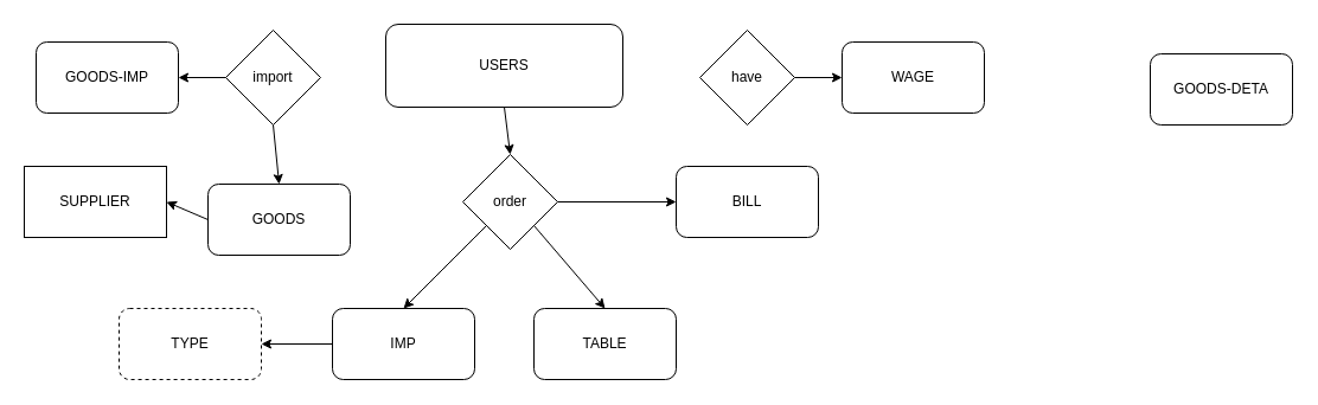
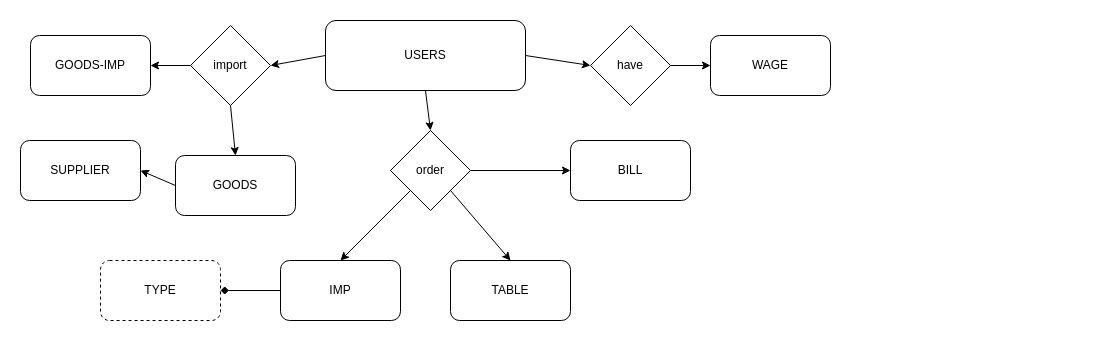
+ <mxCell id="15" value="" style="endArrow=classic;html=1;rounded=0;entryX=1;entryY=0.5;entryDx=0;entryDy=0;exitX=0;exitY=0.5;exitDx=0;exitDy=0;" edge="1" parent="1" source="2" target="10"><mxGeometry width="50" height="50" relative="1" as="geometry"><mxPoint x="430" y="290" as="sourcePoint" /><mxPoint x="480" y="240" as="targetPoint" /></mxGeometry></mxCell>
+ <mxCell id="19" value="" style="endArrow=classic;html=1;rounded=0;exitX=1;exitY=0.5;exitDx=0;exitDy=0;entryX=0;entryY=0.5;entryDx=0;entryDy=0;" edge="1" parent="1" source="2" target="6"><mxGeometry width="50" height="50" relative="1" as="geometry"><mxPoint x="530" y="90" as="sourcePoint" /><mxPoint x="580" y="40" as="targetPoint" /></mxGeometry></mxCell>
- <mxCell id="14" value="GOODS-DETA" style="rounded=1;whiteSpace=wrap;html=1;" vertex="1" parent="1"><mxGeometry x="970" y="45" width="120" height="60" as="geometry" /></mxCell>
- <mxCell id="4" value="SUPPLIER" style="whiteSpace=wrap;html=1;rounded=0;" vertex="1" parent="1"><mxGeometry x="20" y="140" width="120" height="60" as="geometry" /></mxCell>
+ <mxCell id="4" value="SUPPLIER" style="rounded=1;whiteSpace=wrap;html=1;" vertex="1" parent="1"><mxGeometry x="20" y="140" width="120" height="60" as="geometry" /></mxCell>
- <mxCell id="25" value="" style="endArrow=classic;html=1;rounded=0;exitX=0;exitY=0.5;exitDx=0;exitDy=0;entryX=1;entryY=0.5;entryDx=0;entryDy=0;" edge="1" parent="1" source="8" target="7"><mxGeometry width="50" height="50" relative="1" as="geometry"><mxPoint x="430" y="290" as="sourcePoint" /><mxPoint x="480" y="240" as="targetPoint" /></mxGeometry></mxCell>
+ <mxCell id="25" value="" style="endArrow=diamond;html=1;rounded=0;exitX=0;exitY=0.5;exitDx=0;exitDy=0;entryX=1;entryY=0.5;entryDx=0;entryDy=0;" edge="1" parent="1" source="8" target="7"><mxGeometry width="50" height="50" relative="1" as="geometry"><mxPoint x="430" y="290" as="sourcePoint" /><mxPoint x="480" y="240" as="targetPoint" /></mxGeometry></mxCell>
